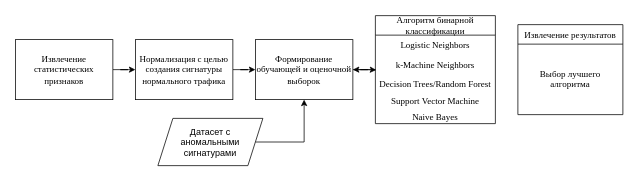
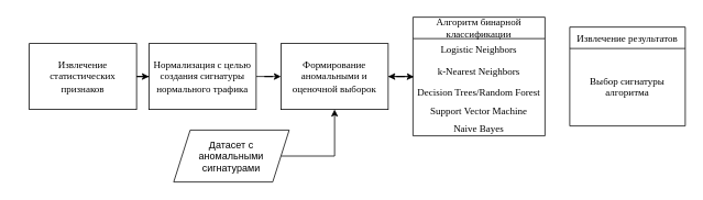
- <mxCell id="11" value="k-Machine Neighbors" style="text;strokeColor=none;fillColor=none;align=center;verticalAlign=top;spacingLeft=4;spacingRight=4;overflow=hidden;rotatable=0;points=[[0,0.5],[1,0.5]];portConstraint=eastwest;fontFamily=Times New Roman;" parent="9" vertex="1"><mxGeometry y="52" width="160" height="26" as="geometry" /></mxCell>
+ <mxCell id="11" value="k-Nearest Neighbors" style="text;strokeColor=none;fillColor=none;align=center;verticalAlign=top;spacingLeft=4;spacingRight=4;overflow=hidden;rotatable=0;points=[[0,0.5],[1,0.5]];portConstraint=eastwest;fontFamily=Times New Roman;" parent="9" vertex="1"><mxGeometry y="52" width="160" height="26" as="geometry" /></mxCell>
- <mxCell id="3" value="&lt;font face=&quot;Times New Roman&quot;&gt;Извлечение статистических &lt;br&gt;признаков&lt;/font&gt;" style="rounded=0;whiteSpace=wrap;html=1;" parent="1" vertex="1"><mxGeometry x="20" y="52" width="130" height="80" as="geometry" /></mxCell>
+ <mxCell id="3" value="&lt;font face=&quot;Times New Roman&quot;&gt;Извлечение статистических &lt;br&gt;признаков&lt;/font&gt;" style="rounded=0;whiteSpace=wrap;html=1;" parent="1" vertex="1"><mxGeometry x="35" y="52" width="130" height="80" as="geometry" /></mxCell>
- <mxCell id="7" value="&lt;font face=&quot;Times New Roman&quot;&gt;Формирование обучающей и оценочной выборок&lt;/font&gt;" style="rounded=0;whiteSpace=wrap;html=1;" parent="1" vertex="1"><mxGeometry x="340" y="52" width="130" height="80" as="geometry" /></mxCell>
+ <mxCell id="7" value="&lt;font face=&quot;Times New Roman&quot;&gt;Формирование аномальными и оценочной выборок&lt;/font&gt;" style="rounded=0;whiteSpace=wrap;html=1;" parent="1" vertex="1"><mxGeometry x="340" y="52" width="130" height="80" as="geometry" /></mxCell>
- <mxCell id="17" value="Выбор лучшего алгоритма" style="text;strokeColor=none;fillColor=none;align=center;verticalAlign=top;spacingLeft=4;spacingRight=4;overflow=hidden;rotatable=0;points=[[0,0.5],[1,0.5]];portConstraint=eastwest;whiteSpace=wrap;fontFamily=Times New Roman;" parent="15" vertex="1"><mxGeometry y="52" width="140" height="38" as="geometry" /></mxCell>
+ <mxCell id="17" value="Выбор сигнатуры алгоритма" style="text;strokeColor=none;fillColor=none;align=center;verticalAlign=top;spacingLeft=4;spacingRight=4;overflow=hidden;rotatable=0;points=[[0,0.5],[1,0.5]];portConstraint=eastwest;whiteSpace=wrap;fontFamily=Times New Roman;" parent="15" vertex="1"><mxGeometry y="52" width="140" height="38" as="geometry" /></mxCell>
